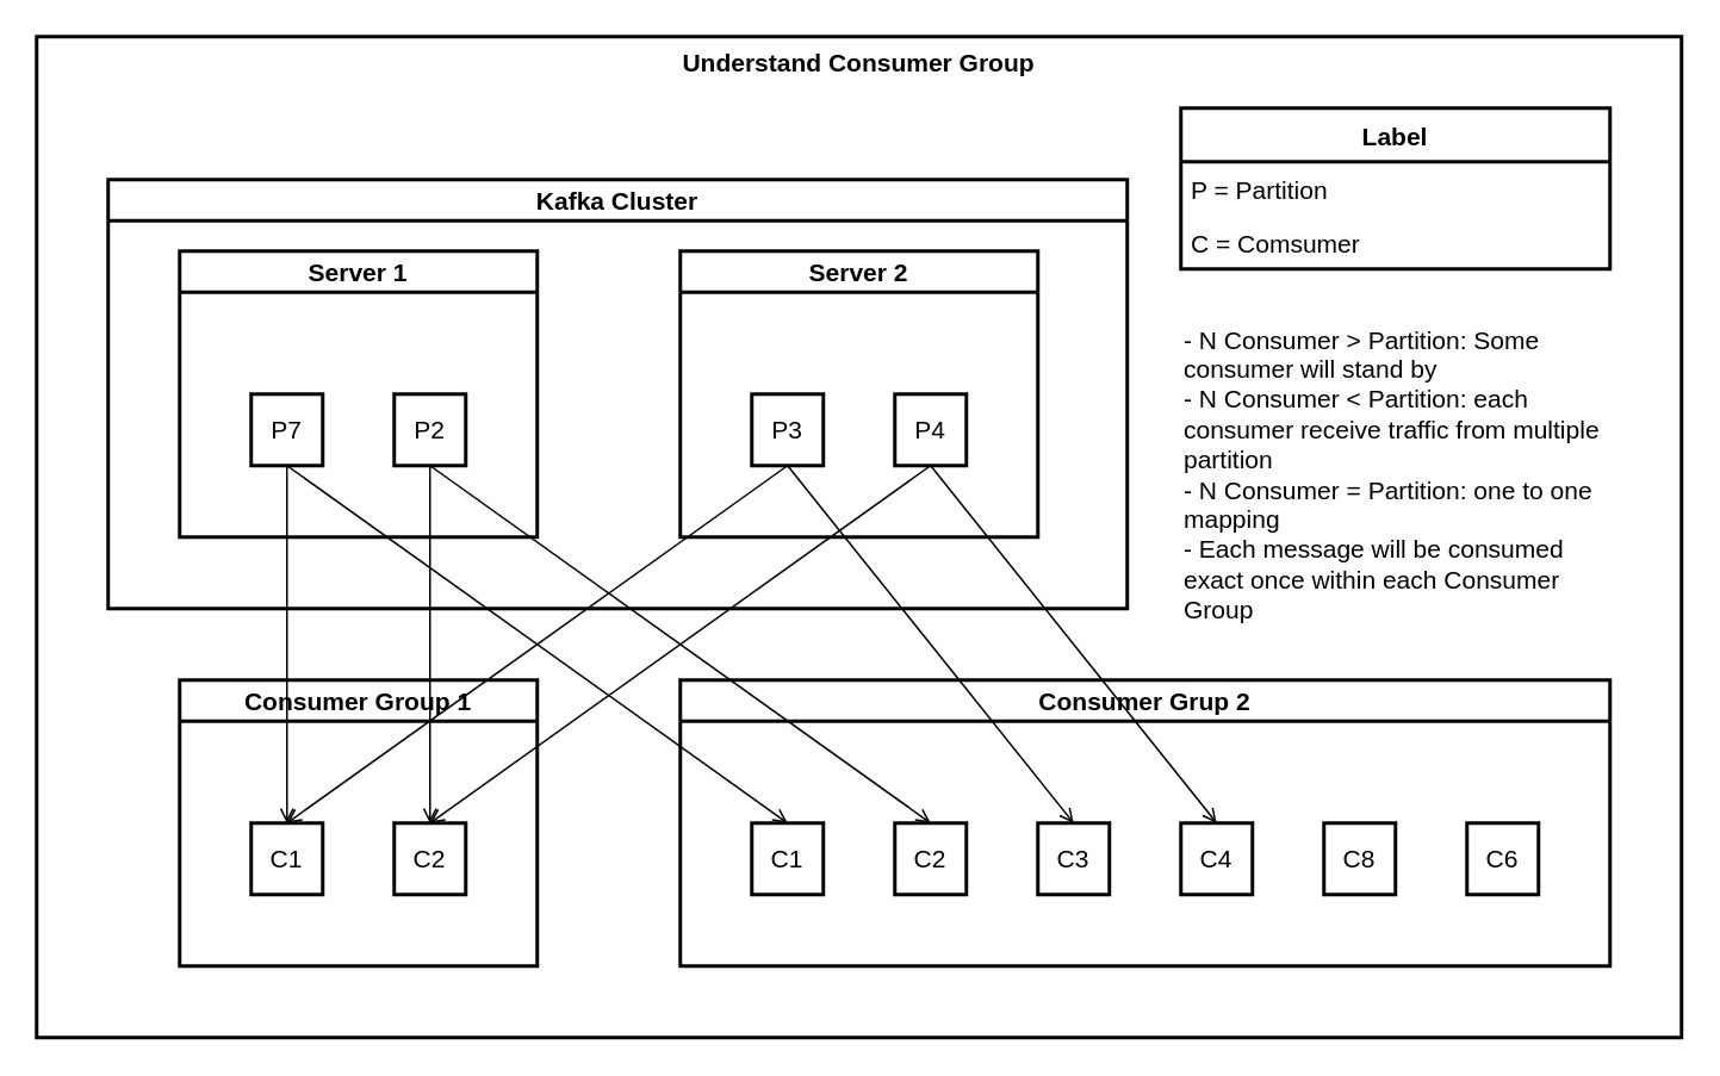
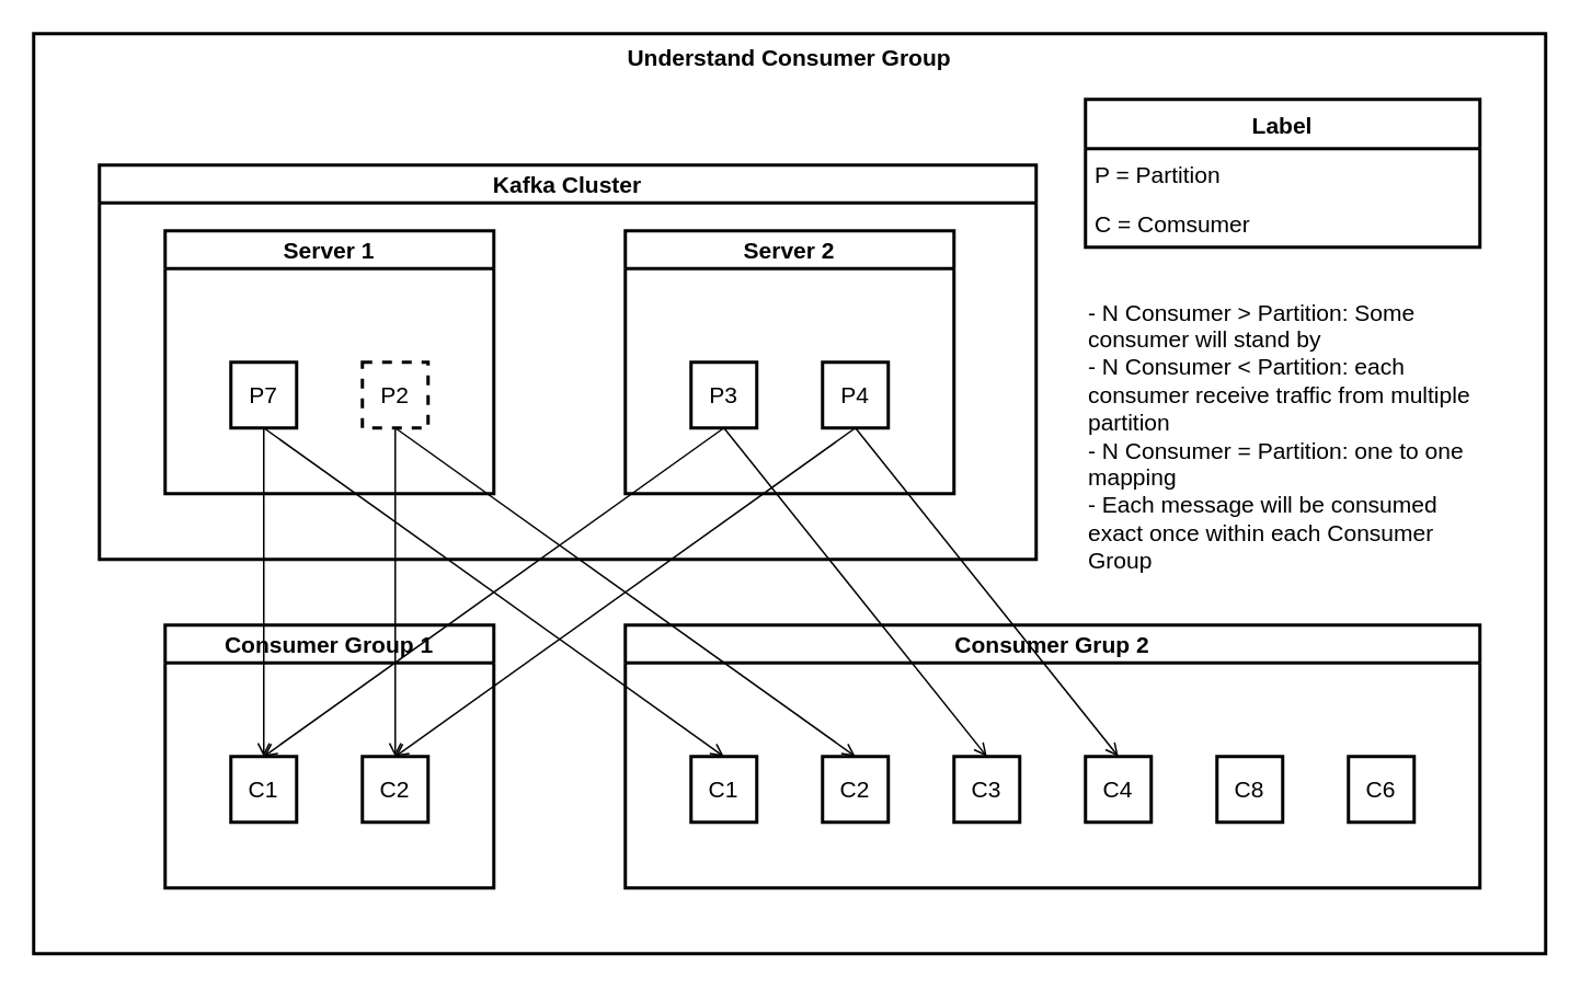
- <mxCell id="4" value="P2" style="whiteSpace=wrap;html=1;aspect=fixed;hachureGap=4;pointerEvents=0;fontSize=14;fillColor=none;strokeWidth=2;" vertex="1" parent="2"><mxGeometry x="120" y="80" width="40" height="40" as="geometry" /></mxCell>
+ <mxCell id="4" value="P2" style="whiteSpace=wrap;html=1;aspect=fixed;hachureGap=4;pointerEvents=0;fontSize=14;fillColor=none;strokeWidth=2;dashed=1;" vertex="1" parent="2"><mxGeometry x="120" y="80" width="40" height="40" as="geometry" /></mxCell>
